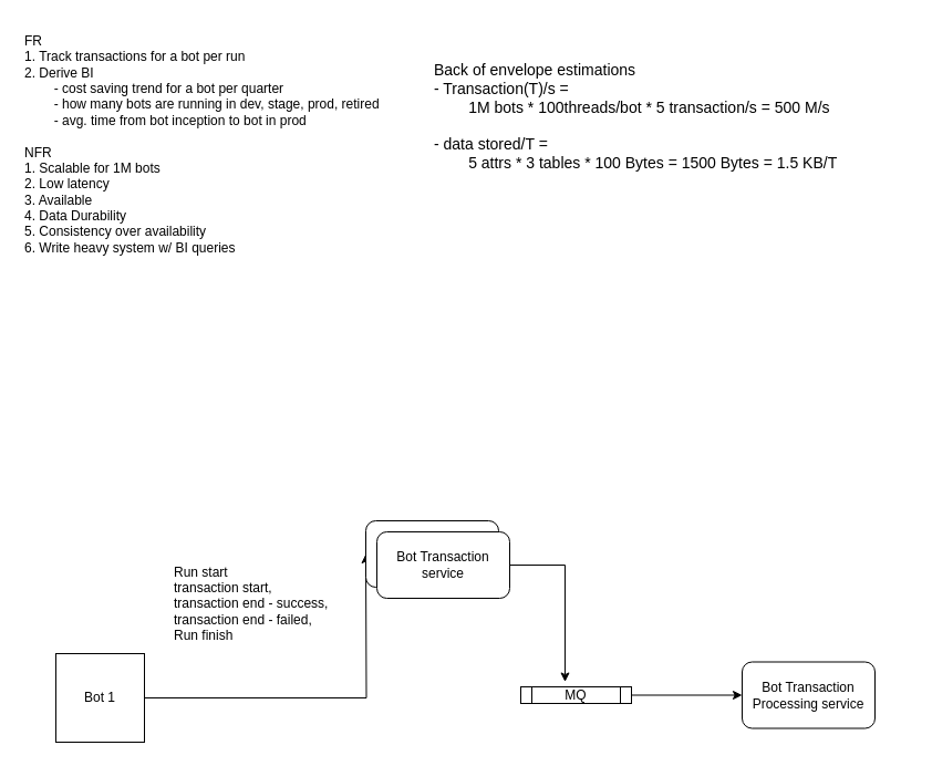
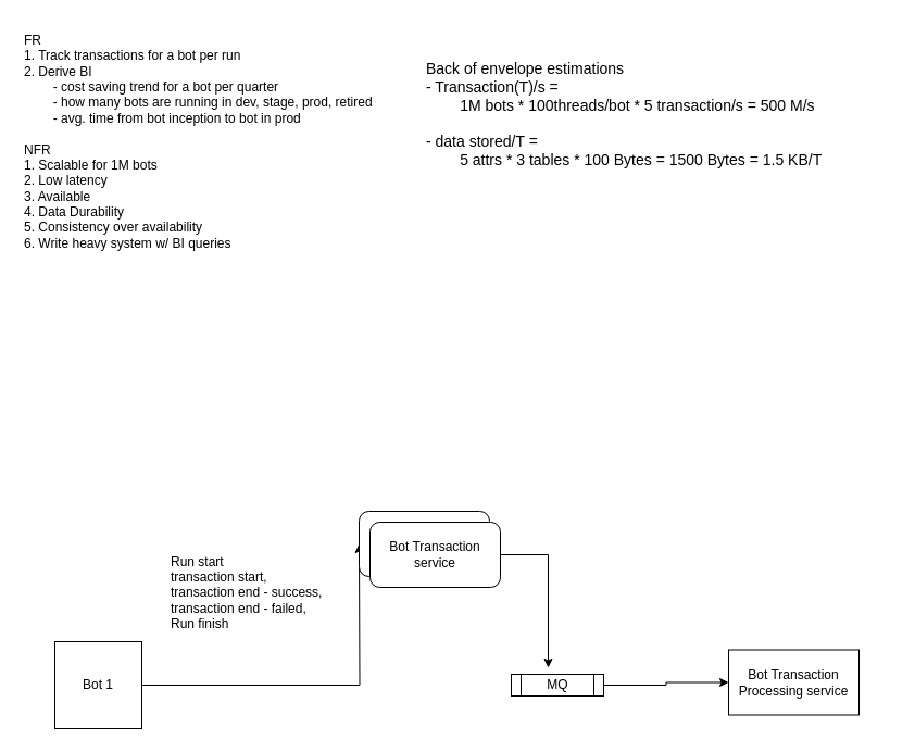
- <mxCell id="11" value="MQ" style="shape=process;whiteSpace=wrap;html=1;backgroundOutline=1;" vertex="1" parent="1"><mxGeometry x="470" y="620" width="100" height="15" as="geometry" /></mxCell>
+ <mxCell id="11" value="MQ" style="shape=process;whiteSpace=wrap;html=1;backgroundOutline=1;" vertex="1" parent="1"><mxGeometry x="470" y="620" width="85" height="20" as="geometry" /></mxCell>
- <mxCell id="12" value="Bot Transaction Processing service" style="rounded=1;whiteSpace=wrap;html=1;" vertex="1" parent="1"><mxGeometry x="670" y="597.5" width="120" height="60" as="geometry" /></mxCell>
+ <mxCell id="12" value="Bot Transaction Processing service" style="whiteSpace=wrap;html=1;rounded=0;" vertex="1" parent="1"><mxGeometry x="670" y="597.5" width="120" height="60" as="geometry" /></mxCell>
